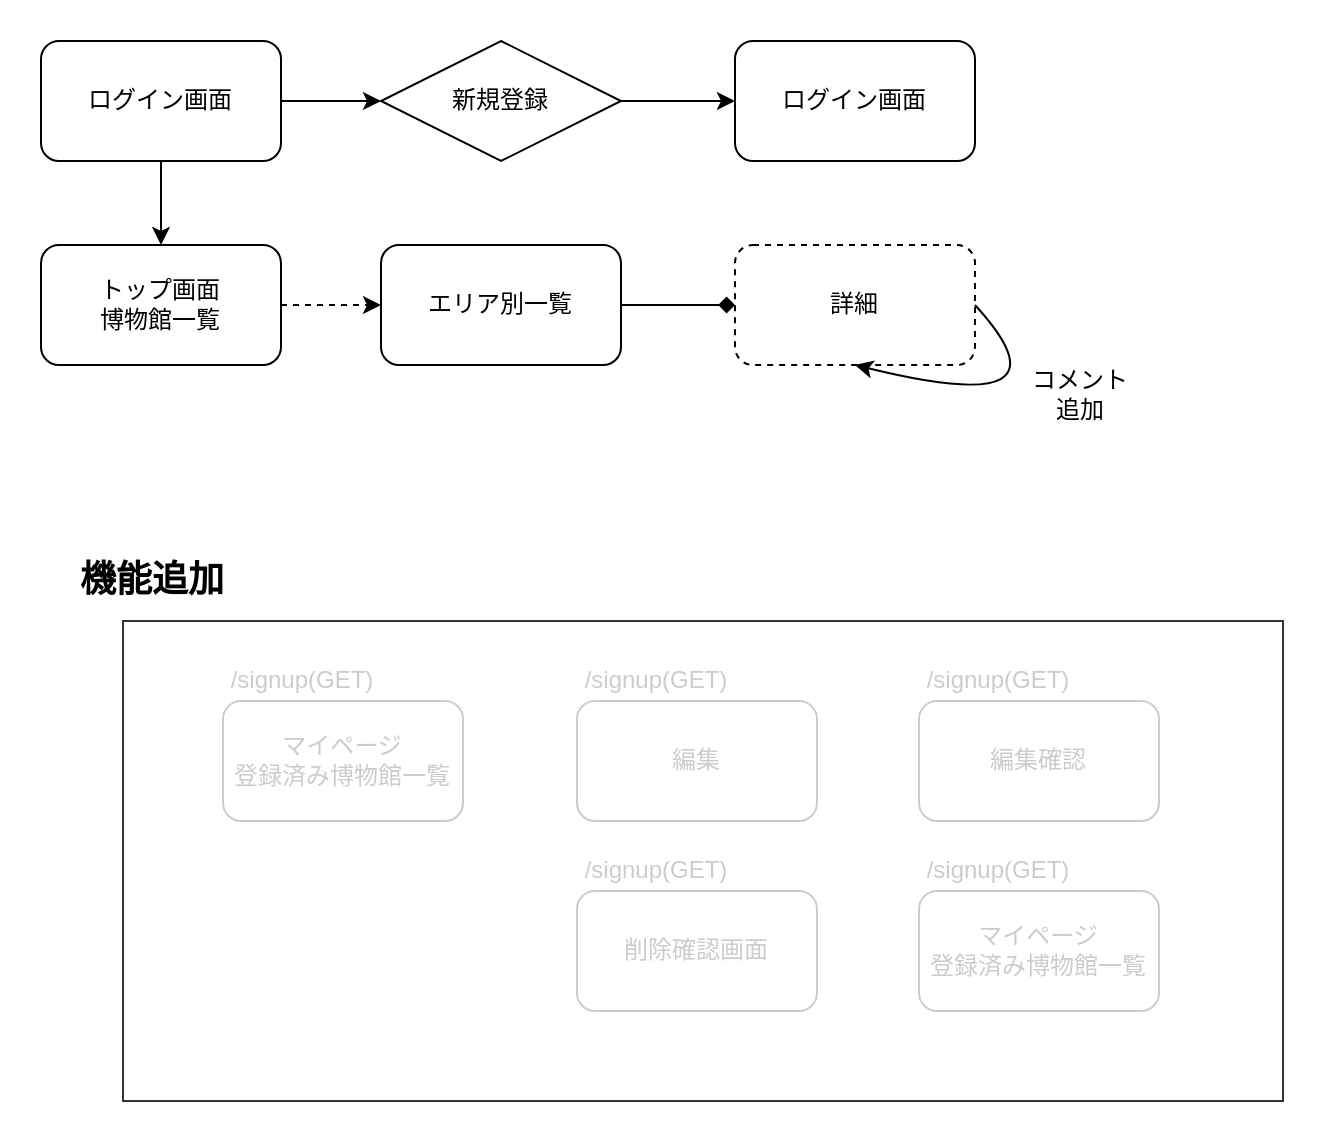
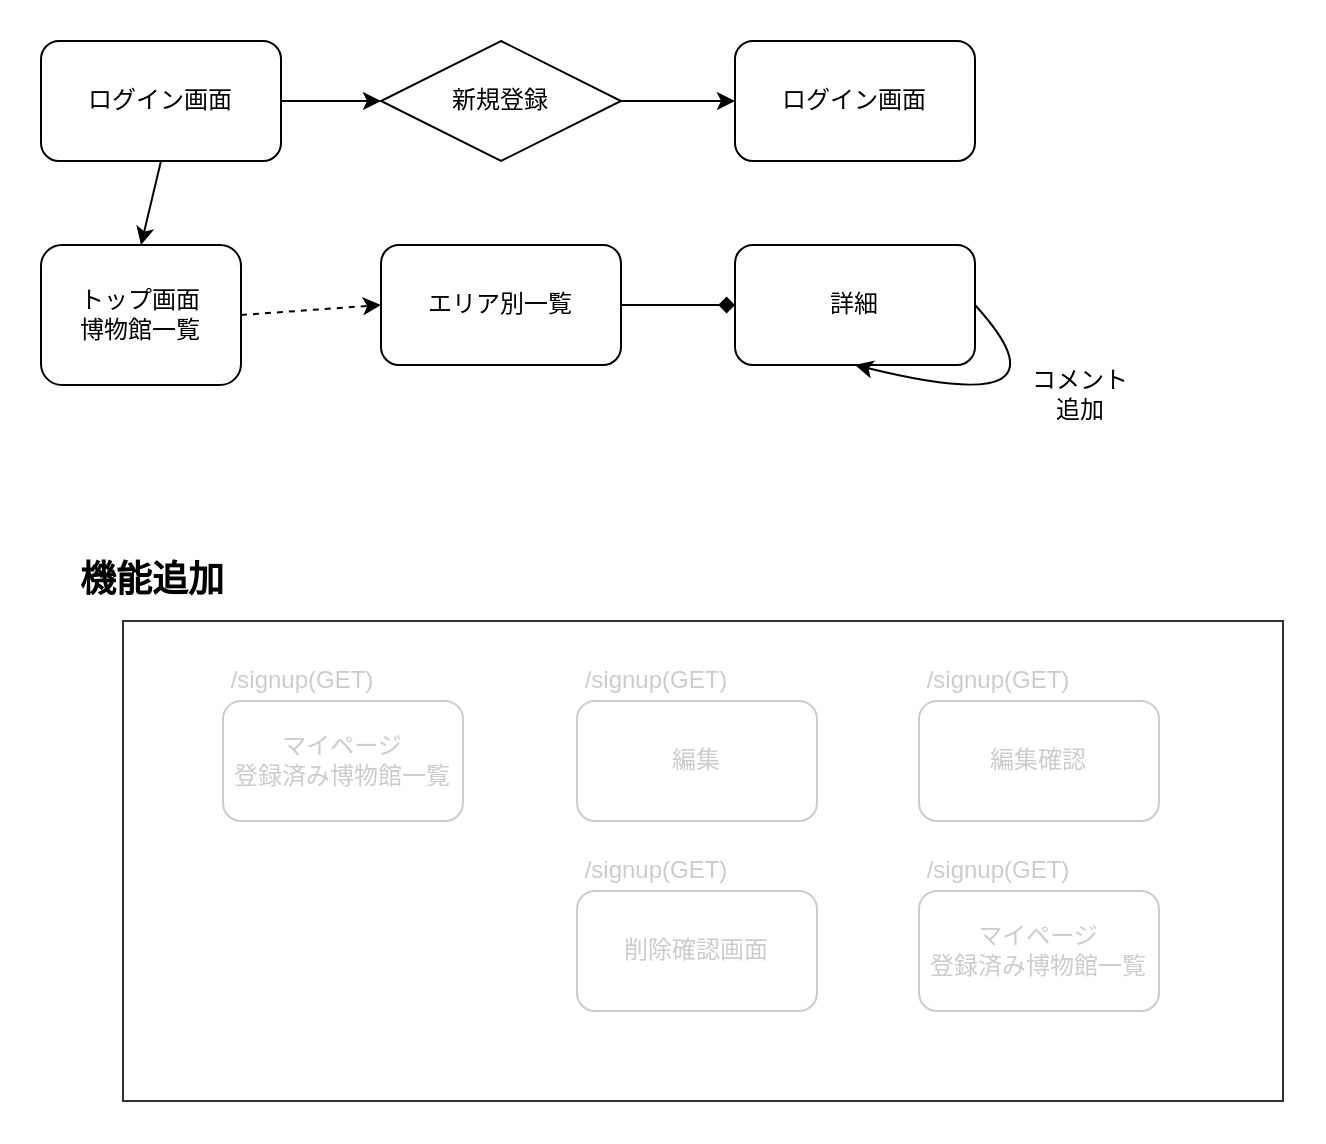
- <mxCell id="4" value="トップ画面&lt;div&gt;博物館一覧&lt;/div&gt;" style="rounded=1;whiteSpace=wrap;html=1;" parent="1" vertex="1"><mxGeometry x="20" y="122" width="120" height="60" as="geometry" /></mxCell>
+ <mxCell id="4" value="トップ画面&lt;div&gt;博物館一覧&lt;/div&gt;" style="rounded=1;whiteSpace=wrap;html=1;" parent="1" vertex="1"><mxGeometry x="20" y="122" width="100" height="70" as="geometry" /></mxCell>
- <mxCell id="6" value="詳細" style="rounded=1;whiteSpace=wrap;html=1;dashed=1;" parent="1" vertex="1"><mxGeometry x="367" y="122" width="120" height="60" as="geometry" /></mxCell>
+ <mxCell id="6" value="詳細" style="rounded=1;whiteSpace=wrap;html=1;" parent="1" vertex="1"><mxGeometry x="367" y="122" width="120" height="60" as="geometry" /></mxCell>
